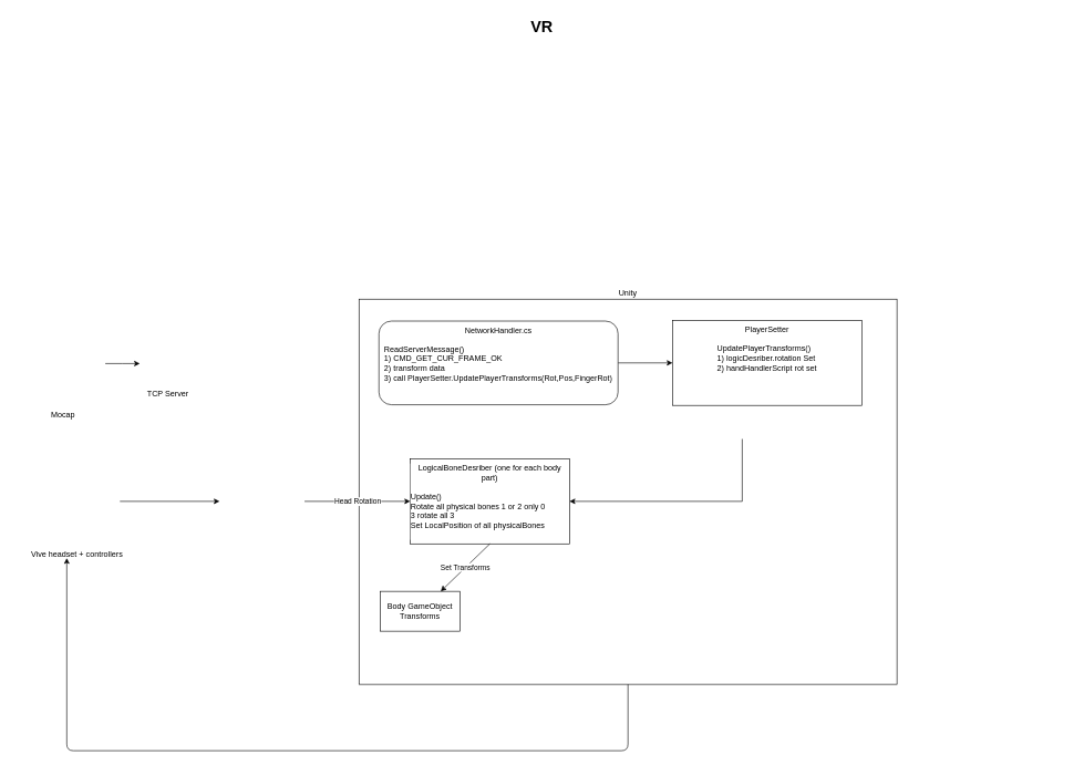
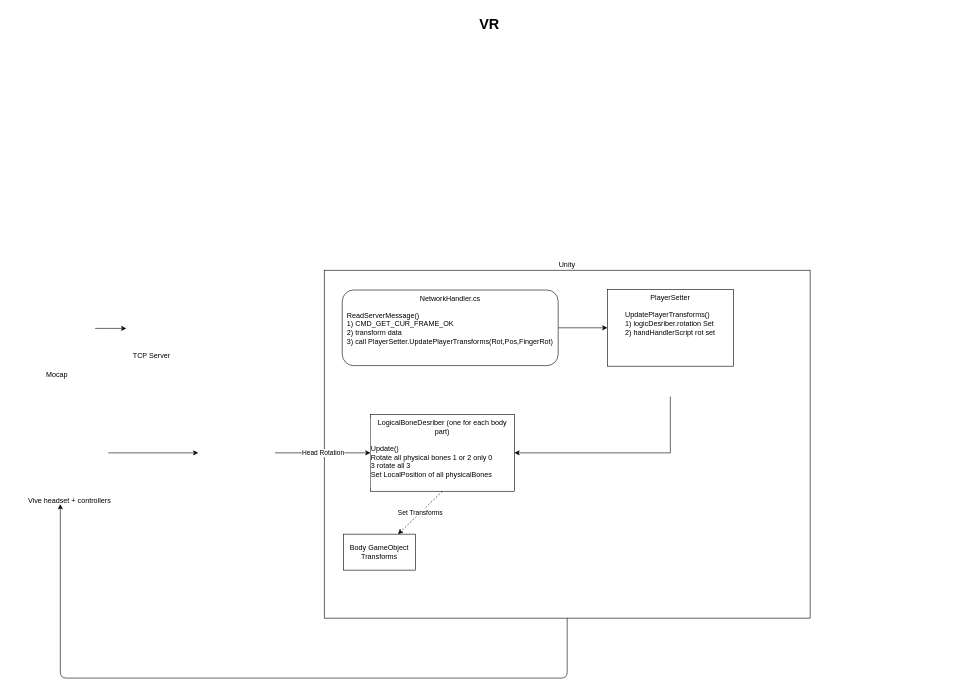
- <mxCell id="10" value="PlayerSetter&lt;br&gt;&lt;br&gt;&lt;div style=&quot;text-align: justify&quot;&gt;UpdatePlayerTransforms()&lt;/div&gt;&lt;div style=&quot;text-align: justify&quot;&gt;1) logicDesriber.rotation Set&lt;/div&gt;&lt;div style=&quot;text-align: justify&quot;&gt;2) handHandlerScript rot set&lt;/div&gt;" style="whiteSpace=wrap;html=1;verticalAlign=top;labelBackgroundColor=#ffffff;" vertex="1" parent="1"><mxGeometry x="1012" y="482" width="285" height="128" as="geometry" /></mxCell>
+ <mxCell id="10" value="PlayerSetter&lt;br&gt;&lt;br&gt;&lt;div style=&quot;text-align: justify&quot;&gt;UpdatePlayerTransforms()&lt;/div&gt;&lt;div style=&quot;text-align: justify&quot;&gt;1) logicDesriber.rotation Set&lt;/div&gt;&lt;div style=&quot;text-align: justify&quot;&gt;2) handHandlerScript rot set&lt;/div&gt;" style="whiteSpace=wrap;html=1;verticalAlign=top;labelBackgroundColor=#ffffff;" vertex="1" parent="1"><mxGeometry x="1012" y="482" width="210" height="128" as="geometry" /></mxCell>
- <mxCell id="18" value="Set Transforms" style="endArrow=classic;html=1;exitX=0.5;exitY=1;exitDx=0;exitDy=0;" edge="1" parent="1" source="17" target="16"><mxGeometry width="50" height="50" relative="1" as="geometry"><mxPoint x="730" y="730" as="sourcePoint" /><mxPoint x="780" y="680" as="targetPoint" /></mxGeometry></mxCell>
+ <mxCell id="18" value="Set Transforms" style="endArrow=classic;html=1;exitX=0.5;exitY=1;exitDx=0;exitDy=0;dashed=1;" edge="1" parent="1" source="17" target="16"><mxGeometry width="50" height="50" relative="1" as="geometry"><mxPoint x="730" y="730" as="sourcePoint" /><mxPoint x="780" y="680" as="targetPoint" /></mxGeometry></mxCell>
